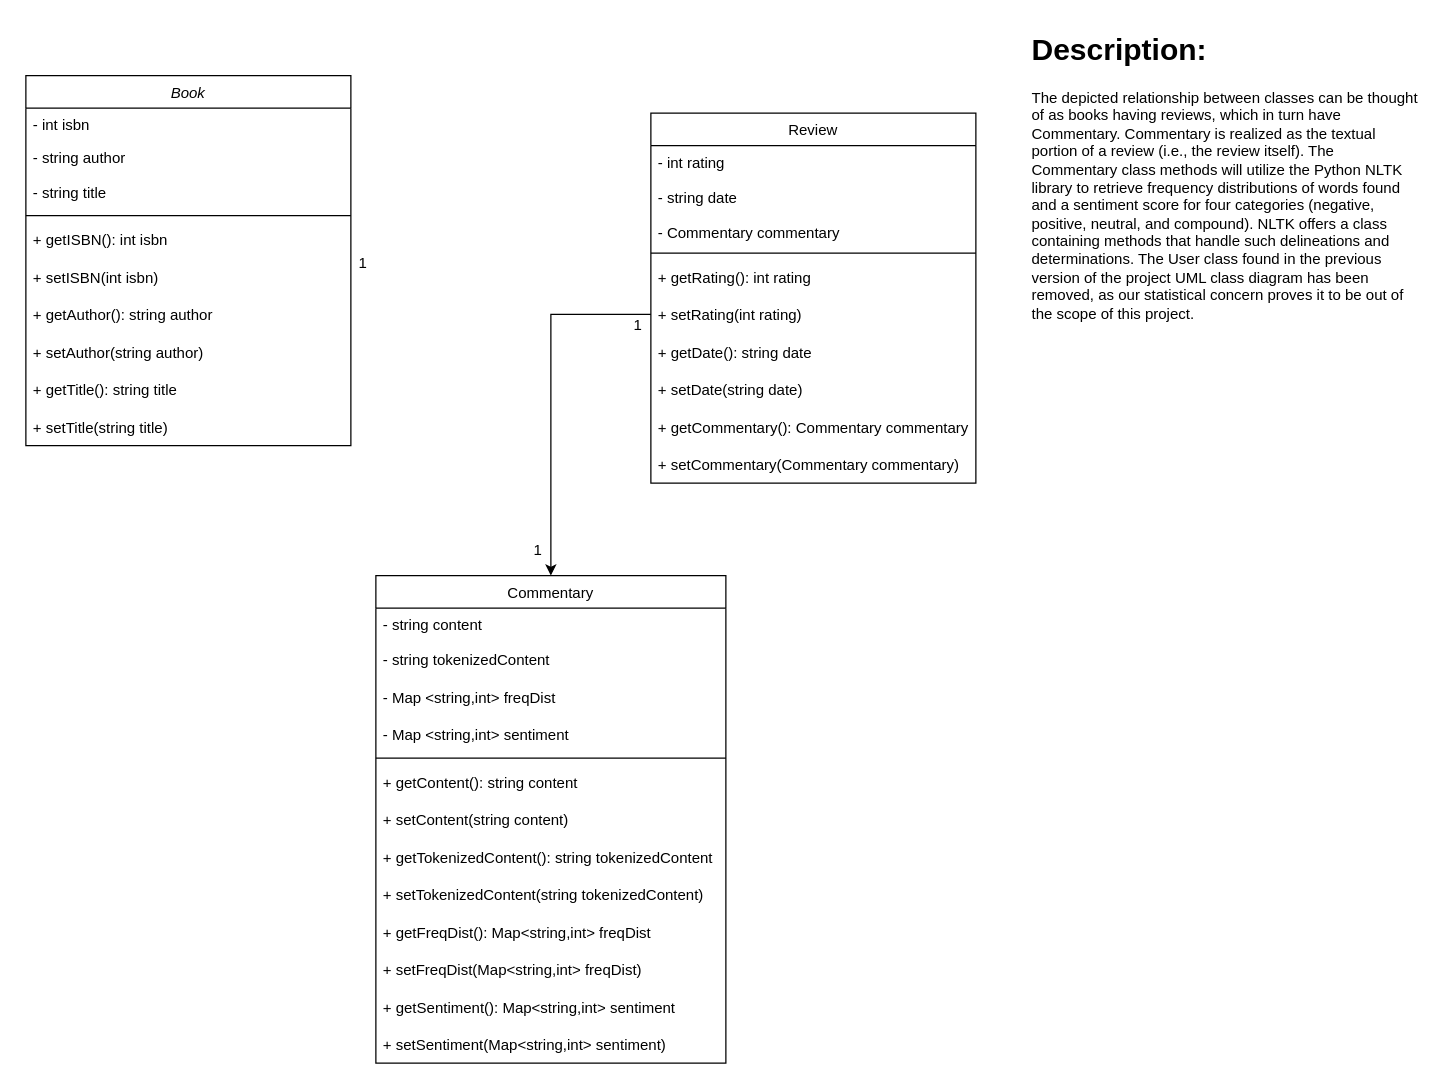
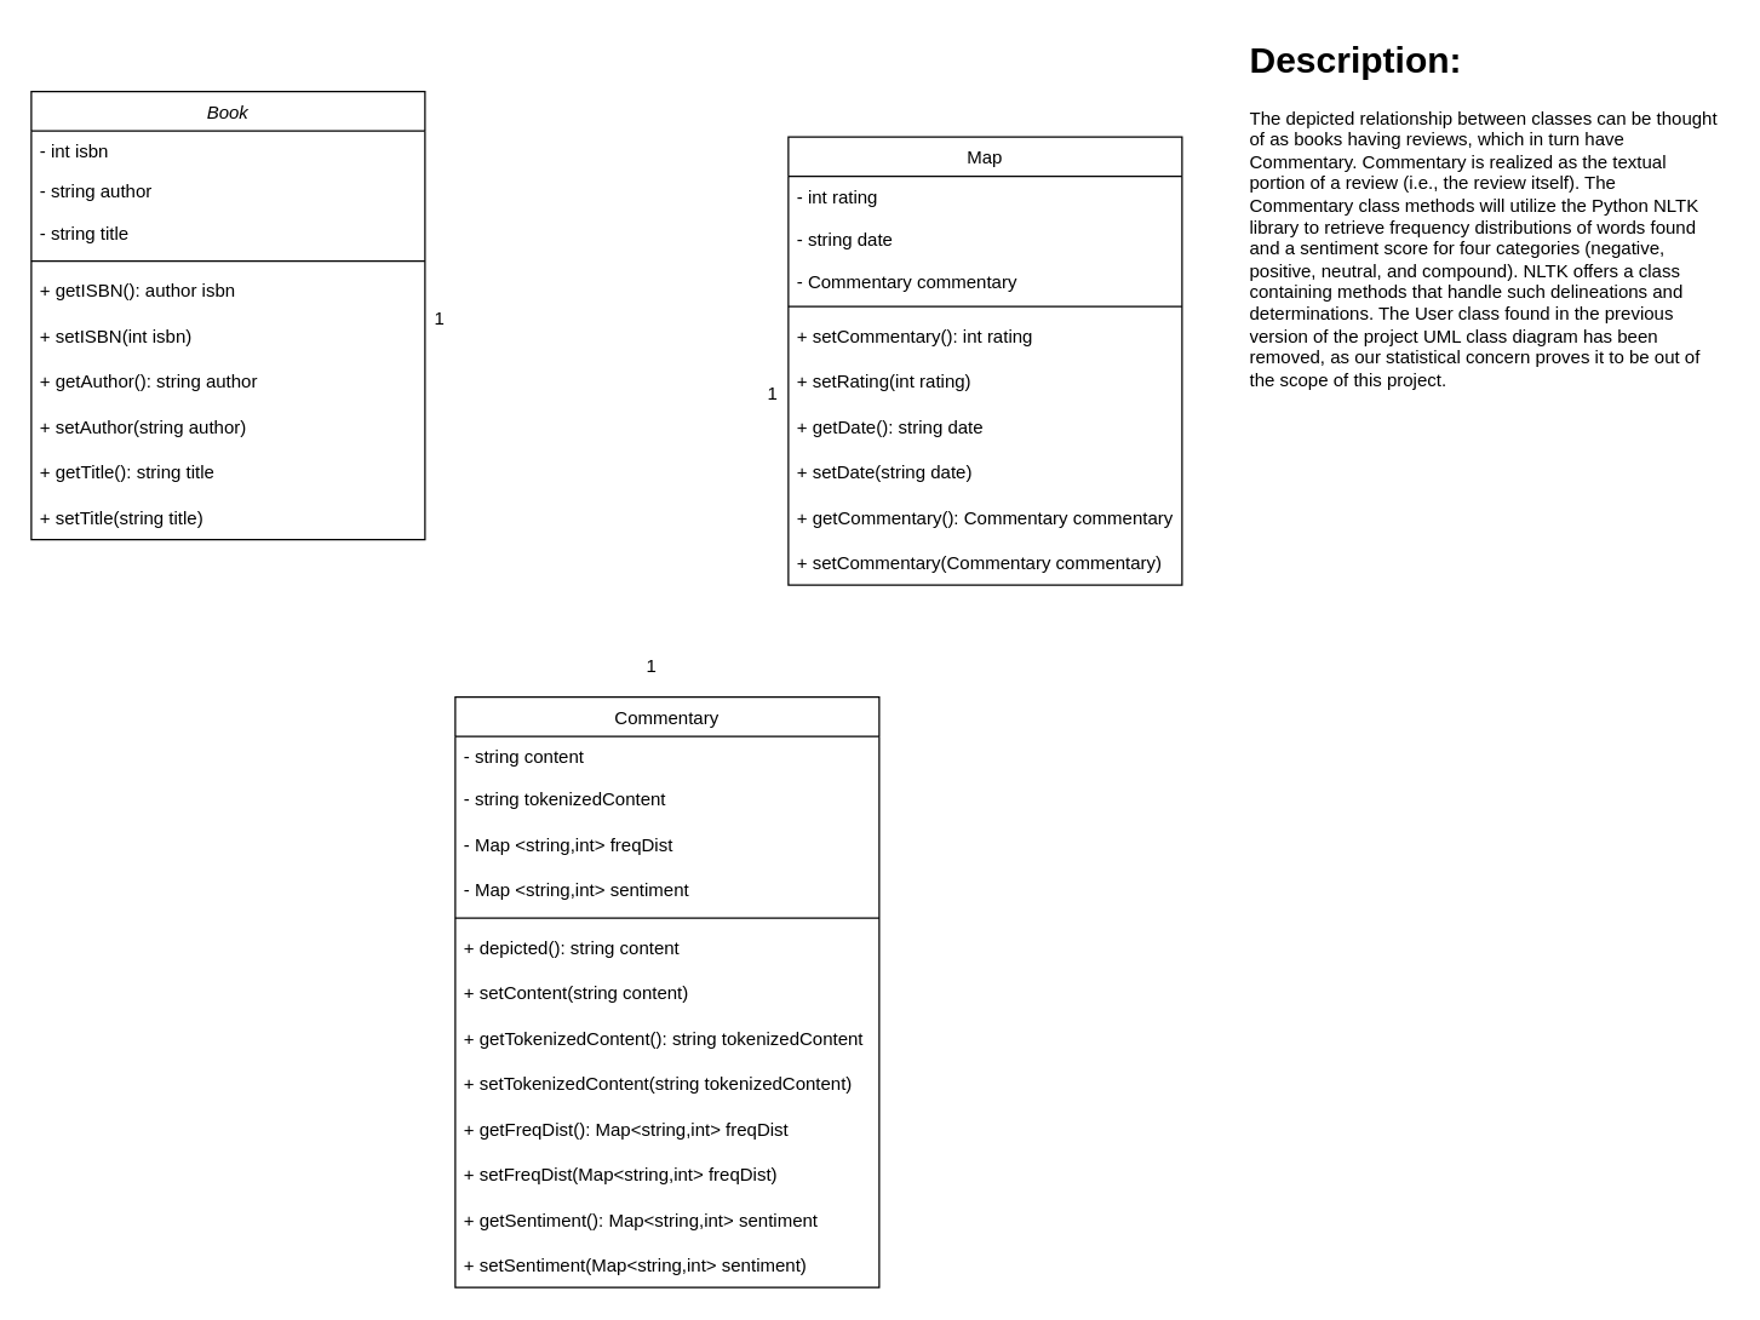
- <mxCell id="13" value="Review" style="swimlane;fontStyle=0;align=center;verticalAlign=top;childLayout=stackLayout;horizontal=1;startSize=26;horizontalStack=0;resizeParent=1;resizeLast=0;collapsible=1;marginBottom=0;rounded=0;shadow=0;strokeWidth=1;fontColor=default;fillColor=default;strokeColor=default;" parent="1" vertex="1"><mxGeometry x="520" y="90" width="260" height="296" as="geometry"><mxRectangle x="550" y="140" width="160" height="26" as="alternateBounds" /></mxGeometry></mxCell>
+ <mxCell id="13" value="Map" style="swimlane;fontStyle=0;align=center;verticalAlign=top;childLayout=stackLayout;horizontal=1;startSize=26;horizontalStack=0;resizeParent=1;resizeLast=0;collapsible=1;marginBottom=0;rounded=0;shadow=0;strokeWidth=1;fontColor=default;fillColor=default;strokeColor=default;" parent="1" vertex="1"><mxGeometry x="520" y="90" width="260" height="296" as="geometry"><mxRectangle x="550" y="140" width="160" height="26" as="alternateBounds" /></mxGeometry></mxCell>
- <mxCell id="7" value="+ getISBN(): int isbn" style="text;strokeColor=none;fillColor=none;align=left;verticalAlign=middle;spacingLeft=4;spacingRight=4;overflow=hidden;points=[[0,0.5],[1,0.5]];portConstraint=eastwest;rotatable=0;fontColor=default;" parent="2" vertex="1"><mxGeometry y="116" width="260" height="30" as="geometry" /></mxCell>
+ <mxCell id="7" value="+ getISBN(): author isbn" style="text;strokeColor=none;fillColor=none;align=left;verticalAlign=middle;spacingLeft=4;spacingRight=4;overflow=hidden;points=[[0,0.5],[1,0.5]];portConstraint=eastwest;rotatable=0;fontColor=default;" parent="2" vertex="1"><mxGeometry y="116" width="260" height="30" as="geometry" /></mxCell>
- <mxCell id="18" value="+ getRating(): int rating" style="text;strokeColor=none;fillColor=none;align=left;verticalAlign=middle;spacingLeft=4;spacingRight=4;overflow=hidden;points=[[0,0.5],[1,0.5]];portConstraint=eastwest;rotatable=0;fontColor=default;" parent="13" vertex="1"><mxGeometry y="116" width="260" height="30" as="geometry" /></mxCell>
+ <mxCell id="18" value="+ setCommentary(): int rating" style="text;strokeColor=none;fillColor=none;align=left;verticalAlign=middle;spacingLeft=4;spacingRight=4;overflow=hidden;points=[[0,0.5],[1,0.5]];portConstraint=eastwest;rotatable=0;fontColor=default;" parent="13" vertex="1"><mxGeometry y="116" width="260" height="30" as="geometry" /></mxCell>
- <mxCell id="25" value="" style="edgeStyle=orthogonalEdgeStyle;rounded=0;orthogonalLoop=1;jettySize=auto;html=1;endArrow=none;endFill=0;entryX=0;entryY=0.5;entryDx=0;entryDy=0;startArrow=classic;startFill=1;" edge="1" parent="1" source="26" target="19"><mxGeometry relative="1" as="geometry"><mxPoint x="440" y="380" as="targetPoint" /></mxGeometry></mxCell>
- <mxCell id="32" value="+ getContent(): string content" style="text;strokeColor=none;fillColor=none;align=left;verticalAlign=middle;spacingLeft=4;spacingRight=4;overflow=hidden;points=[[0,0.5],[1,0.5]];portConstraint=eastwest;rotatable=0;fontColor=default;" vertex="1" parent="26"><mxGeometry y="150" width="280" height="30" as="geometry" /></mxCell>
+ <mxCell id="32" value="+ depicted(): string content" style="text;strokeColor=none;fillColor=none;align=left;verticalAlign=middle;spacingLeft=4;spacingRight=4;overflow=hidden;points=[[0,0.5],[1,0.5]];portConstraint=eastwest;rotatable=0;fontColor=default;" vertex="1" parent="26"><mxGeometry y="150" width="280" height="30" as="geometry" /></mxCell>
